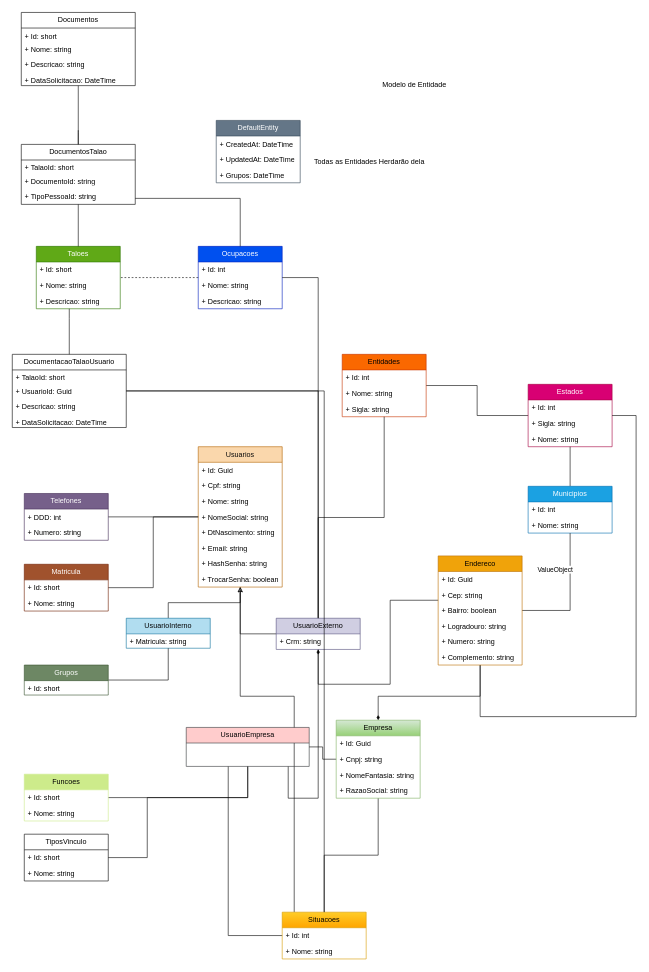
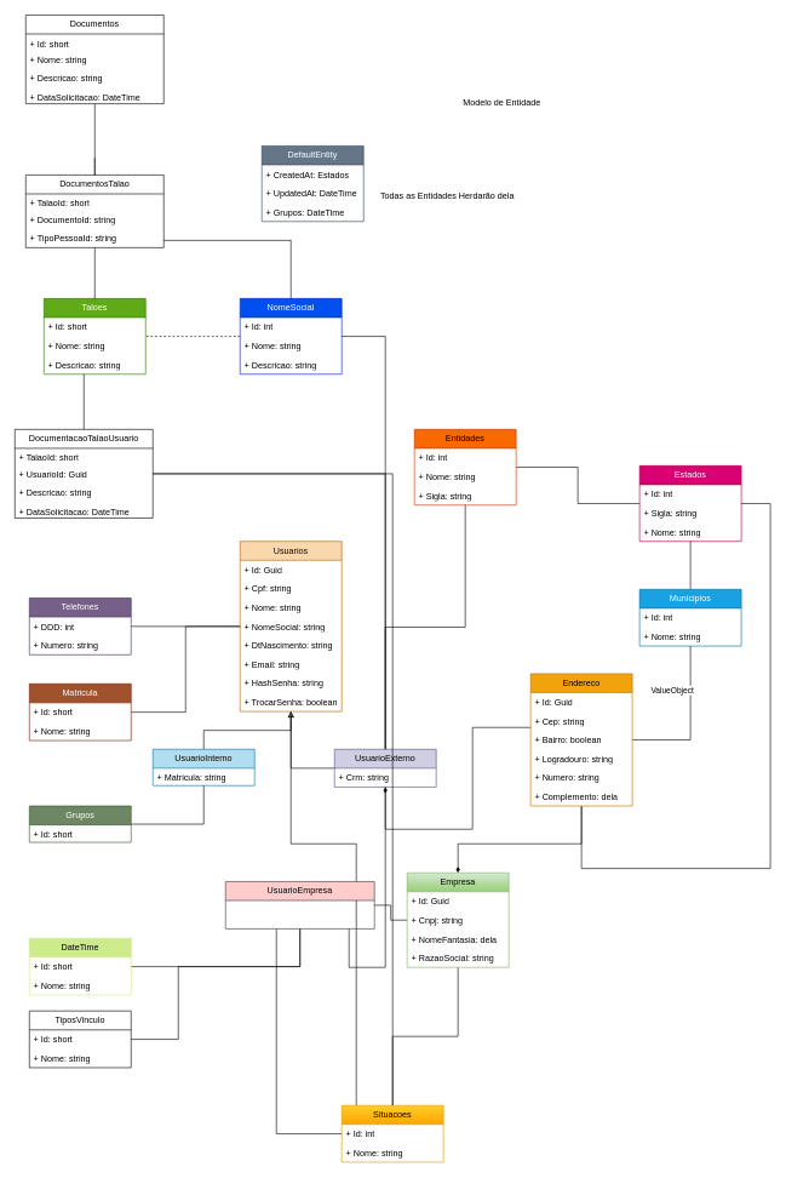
- <mxCell id="3" value="+ CreatedAt: DateTime" style="text;strokeColor=none;fillColor=none;align=left;verticalAlign=top;spacingLeft=4;spacingRight=4;overflow=hidden;rotatable=0;points=[[0,0.5],[1,0.5]];portConstraint=eastwest;whiteSpace=wrap;html=1;" vertex="1" parent="2"><mxGeometry y="26" width="140" height="26" as="geometry" /></mxCell>
+ <mxCell id="3" value="+ CreatedAt: Estados" style="text;strokeColor=none;fillColor=none;align=left;verticalAlign=top;spacingLeft=4;spacingRight=4;overflow=hidden;rotatable=0;points=[[0,0.5],[1,0.5]];portConstraint=eastwest;whiteSpace=wrap;html=1;" vertex="1" parent="2"><mxGeometry y="26" width="140" height="26" as="geometry" /></mxCell>
- <mxCell id="12" value="Ocupacoes" style="swimlane;fontStyle=0;childLayout=stackLayout;horizontal=1;startSize=26;fillColor=#0050ef;horizontalStack=0;resizeParent=1;resizeParentMax=0;resizeLast=0;collapsible=1;marginBottom=0;whiteSpace=wrap;html=1;fontColor=#ffffff;strokeColor=#001DBC;" vertex="1" parent="1"><mxGeometry x="330" y="410" width="140" height="104" as="geometry" /></mxCell>
+ <mxCell id="12" value="NomeSocial" style="swimlane;fontStyle=0;childLayout=stackLayout;horizontal=1;startSize=26;fillColor=#0050ef;horizontalStack=0;resizeParent=1;resizeParentMax=0;resizeLast=0;collapsible=1;marginBottom=0;whiteSpace=wrap;html=1;fontColor=#ffffff;strokeColor=#001DBC;" vertex="1" parent="1"><mxGeometry x="330" y="410" width="140" height="104" as="geometry" /></mxCell>
- <mxCell id="82" value="+ Complemento: string" style="text;strokeColor=none;fillColor=none;align=left;verticalAlign=top;spacingLeft=4;spacingRight=4;overflow=hidden;rotatable=0;points=[[0,0.5],[1,0.5]];portConstraint=eastwest;whiteSpace=wrap;html=1;" vertex="1" parent="76"><mxGeometry y="156" width="140" height="26" as="geometry" /></mxCell>
+ <mxCell id="82" value="+ Complemento: dela" style="text;strokeColor=none;fillColor=none;align=left;verticalAlign=top;spacingLeft=4;spacingRight=4;overflow=hidden;rotatable=0;points=[[0,0.5],[1,0.5]];portConstraint=eastwest;whiteSpace=wrap;html=1;" vertex="1" parent="76"><mxGeometry y="156" width="140" height="26" as="geometry" /></mxCell>
- <mxCell id="90" value="+ NomeFantasia: string" style="text;strokeColor=none;fillColor=none;align=left;verticalAlign=top;spacingLeft=4;spacingRight=4;overflow=hidden;rotatable=0;points=[[0,0.5],[1,0.5]];portConstraint=eastwest;whiteSpace=wrap;html=1;" vertex="1" parent="87"><mxGeometry y="78" width="140" height="26" as="geometry" /></mxCell>
+ <mxCell id="90" value="+ NomeFantasia: dela" style="text;strokeColor=none;fillColor=none;align=left;verticalAlign=top;spacingLeft=4;spacingRight=4;overflow=hidden;rotatable=0;points=[[0,0.5],[1,0.5]];portConstraint=eastwest;whiteSpace=wrap;html=1;" vertex="1" parent="87"><mxGeometry y="78" width="140" height="26" as="geometry" /></mxCell>
- <mxCell id="26" value="Funcoes" style="swimlane;fontStyle=0;childLayout=stackLayout;horizontal=1;startSize=26;fillColor=#CDEB8B;horizontalStack=0;resizeParent=1;resizeParentMax=0;resizeLast=0;collapsible=1;marginBottom=0;whiteSpace=wrap;html=1;strokeColor=#cdeb8b;fontColor=#000000;swimlaneFillColor=none;gradientColor=none;" vertex="1" parent="1"><mxGeometry x="40" y="1290" width="140" height="78" as="geometry" /></mxCell>
+ <mxCell id="26" value="DateTime" style="swimlane;fontStyle=0;childLayout=stackLayout;horizontal=1;startSize=26;fillColor=#CDEB8B;horizontalStack=0;resizeParent=1;resizeParentMax=0;resizeLast=0;collapsible=1;marginBottom=0;whiteSpace=wrap;html=1;strokeColor=#cdeb8b;fontColor=#000000;swimlaneFillColor=none;gradientColor=none;" vertex="1" parent="1"><mxGeometry x="40" y="1290" width="140" height="78" as="geometry" /></mxCell>
